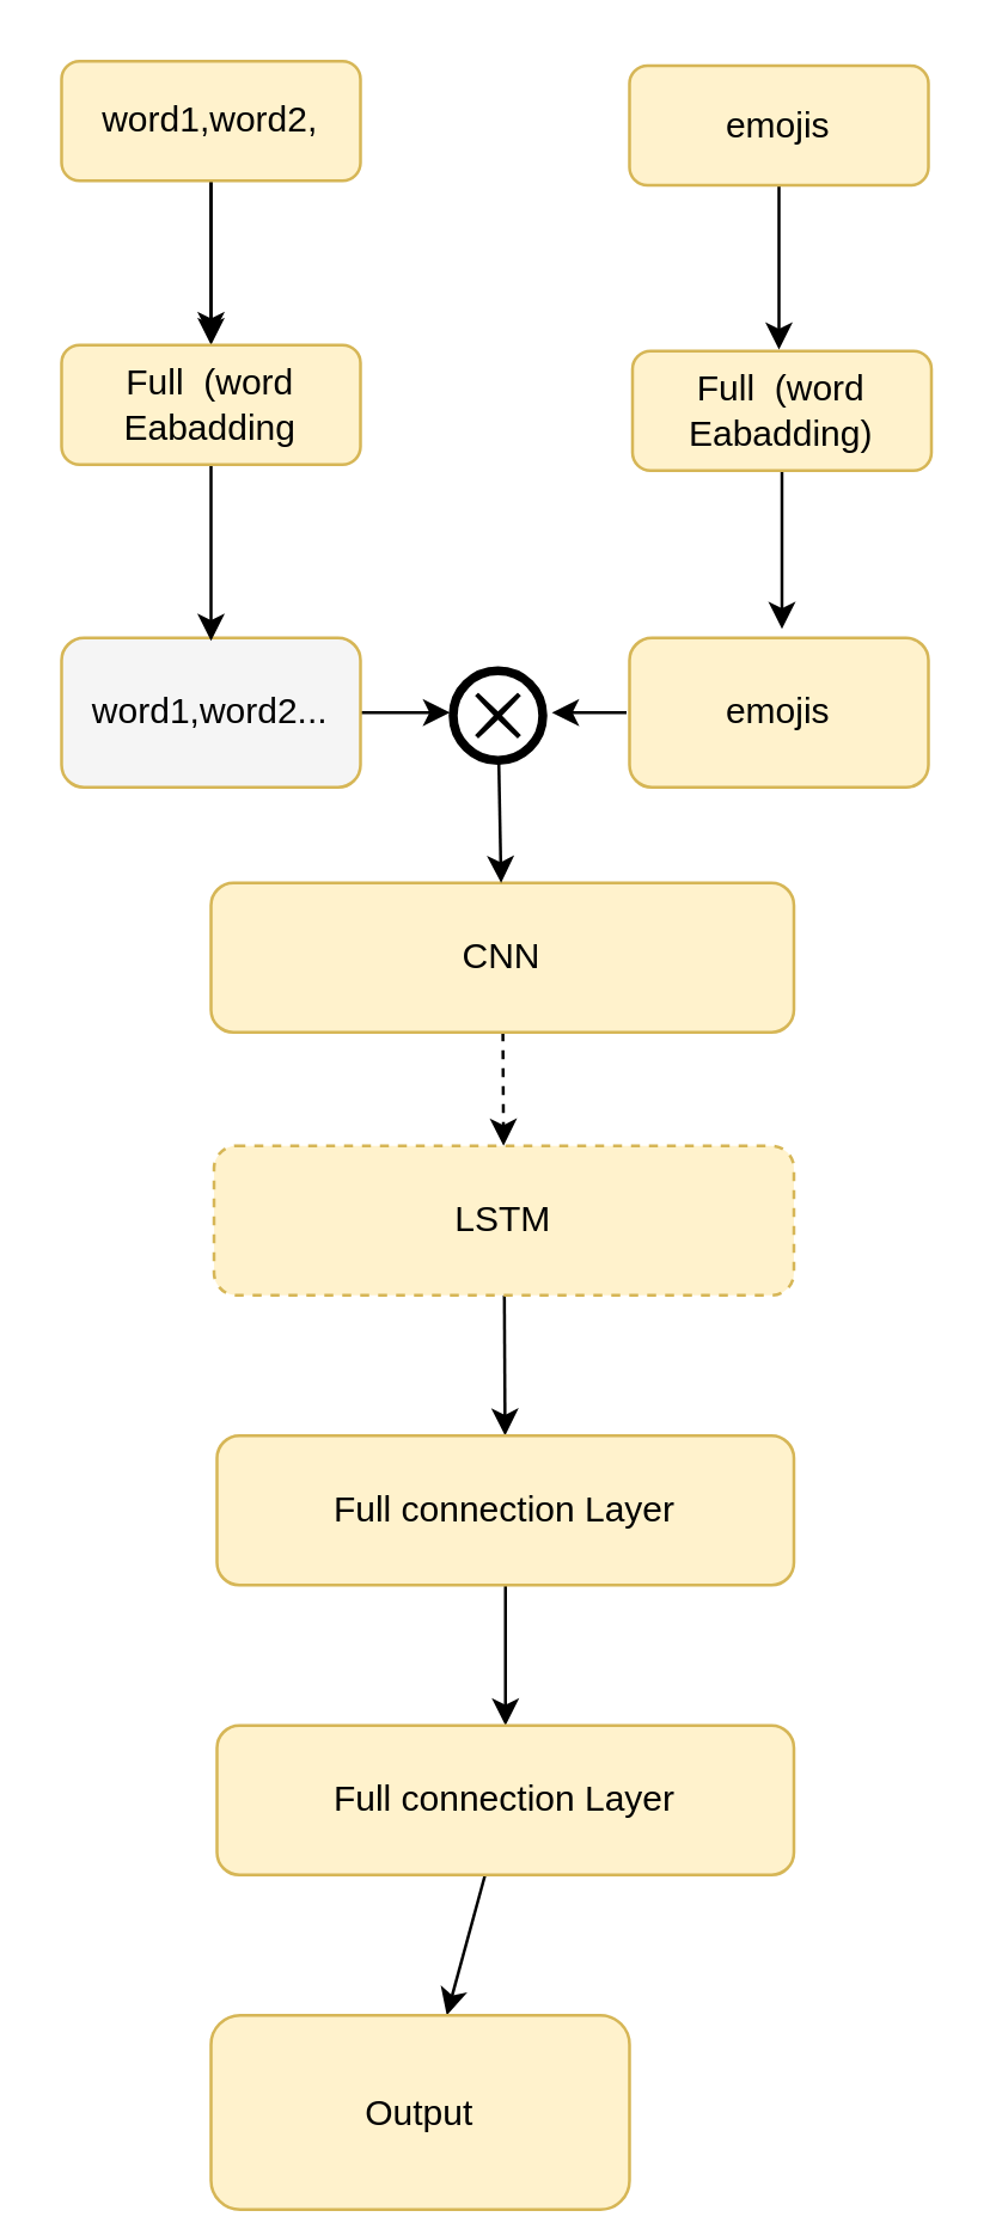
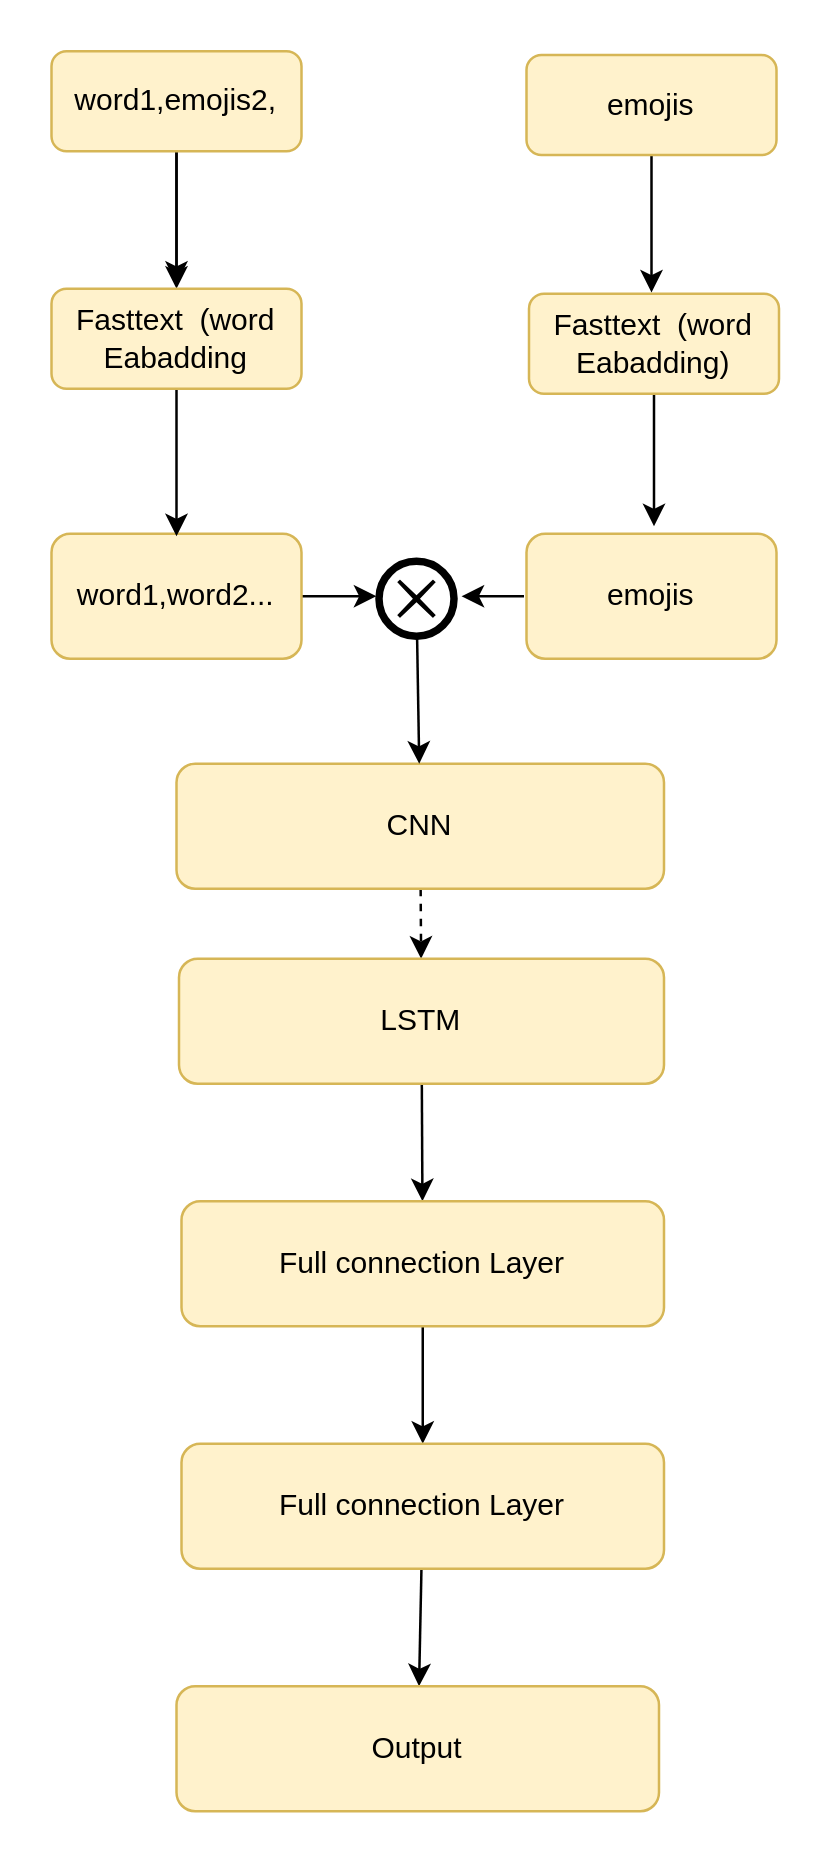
- <mxCell id="12" value="word1,word2," style="rounded=1;whiteSpace=wrap;html=1;fillColor=#fff2cc;strokeColor=#d6b656;" vertex="1" parent="1"><mxGeometry x="20" y="20" width="100" height="40" as="geometry" /></mxCell>
+ <mxCell id="12" value="word1,emojis2," style="rounded=1;whiteSpace=wrap;html=1;fillColor=#fff2cc;strokeColor=#d6b656;" vertex="1" parent="1"><mxGeometry x="20" y="20" width="100" height="40" as="geometry" /></mxCell>
- <mxCell id="16" value="Full&amp;nbsp; (word Eabadding" style="rounded=1;whiteSpace=wrap;html=1;fillColor=#fff2cc;strokeColor=#d6b656;" vertex="1" parent="1"><mxGeometry x="20" y="115" width="100" height="40" as="geometry" /></mxCell>
+ <mxCell id="16" value="Fasttext&amp;nbsp; (word Eabadding" style="rounded=1;whiteSpace=wrap;html=1;fillColor=#fff2cc;strokeColor=#d6b656;" vertex="1" parent="1"><mxGeometry x="20" y="115" width="100" height="40" as="geometry" /></mxCell>
- <mxCell id="14" value="Full&amp;nbsp; (word Eabadding)" style="rounded=1;whiteSpace=wrap;html=1;fillColor=#fff2cc;strokeColor=#d6b656;" vertex="1" parent="1"><mxGeometry x="211" y="117" width="100" height="40" as="geometry" /></mxCell>
+ <mxCell id="14" value="Fasttext&amp;nbsp; (word Eabadding)" style="rounded=1;whiteSpace=wrap;html=1;fillColor=#fff2cc;strokeColor=#d6b656;" vertex="1" parent="1"><mxGeometry x="211" y="117" width="100" height="40" as="geometry" /></mxCell>
- <mxCell id="3" value="word1,word2..." style="rounded=1;whiteSpace=wrap;html=1;fillColor=#f5f5f5;strokeColor=#d6b656;" vertex="1" parent="1"><mxGeometry x="20" y="213" width="100" height="50" as="geometry" /></mxCell>
+ <mxCell id="3" value="word1,word2..." style="rounded=1;whiteSpace=wrap;html=1;fillColor=#fff2cc;strokeColor=#d6b656;" vertex="1" parent="1"><mxGeometry x="20" y="213" width="100" height="50" as="geometry" /></mxCell>
- <mxCell id="7" value="CNN" style="rounded=1;whiteSpace=wrap;html=1;fillColor=#fff2cc;strokeColor=#d6b656;" vertex="1" parent="1"><mxGeometry x="70" y="295" width="195" height="50" as="geometry" /></mxCell>
+ <mxCell id="7" value="CNN" style="rounded=1;whiteSpace=wrap;html=1;fillColor=#fff2cc;strokeColor=#d6b656;" vertex="1" parent="1"><mxGeometry x="70" y="305" width="195" height="50" as="geometry" /></mxCell>
- <mxCell id="20" value="LSTM" style="rounded=1;whiteSpace=wrap;html=1;fillColor=#fff2cc;strokeColor=#d6b656;dashed=1;" vertex="1" parent="1"><mxGeometry x="71" y="383" width="194" height="50" as="geometry" /></mxCell>
+ <mxCell id="20" value="LSTM" style="rounded=1;whiteSpace=wrap;html=1;fillColor=#fff2cc;strokeColor=#d6b656;" vertex="1" parent="1"><mxGeometry x="71" y="383" width="194" height="50" as="geometry" /></mxCell>
- <mxCell id="25" value="Output" style="rounded=1;whiteSpace=wrap;html=1;fillColor=#fff2cc;strokeColor=#d6b656;" vertex="1" parent="1"><mxGeometry x="70" y="674" width="140" height="65" as="geometry" /></mxCell>
+ <mxCell id="25" value="Output" style="rounded=1;whiteSpace=wrap;html=1;fillColor=#fff2cc;strokeColor=#d6b656;" vertex="1" parent="1"><mxGeometry x="70" y="674" width="193" height="50" as="geometry" /></mxCell>
